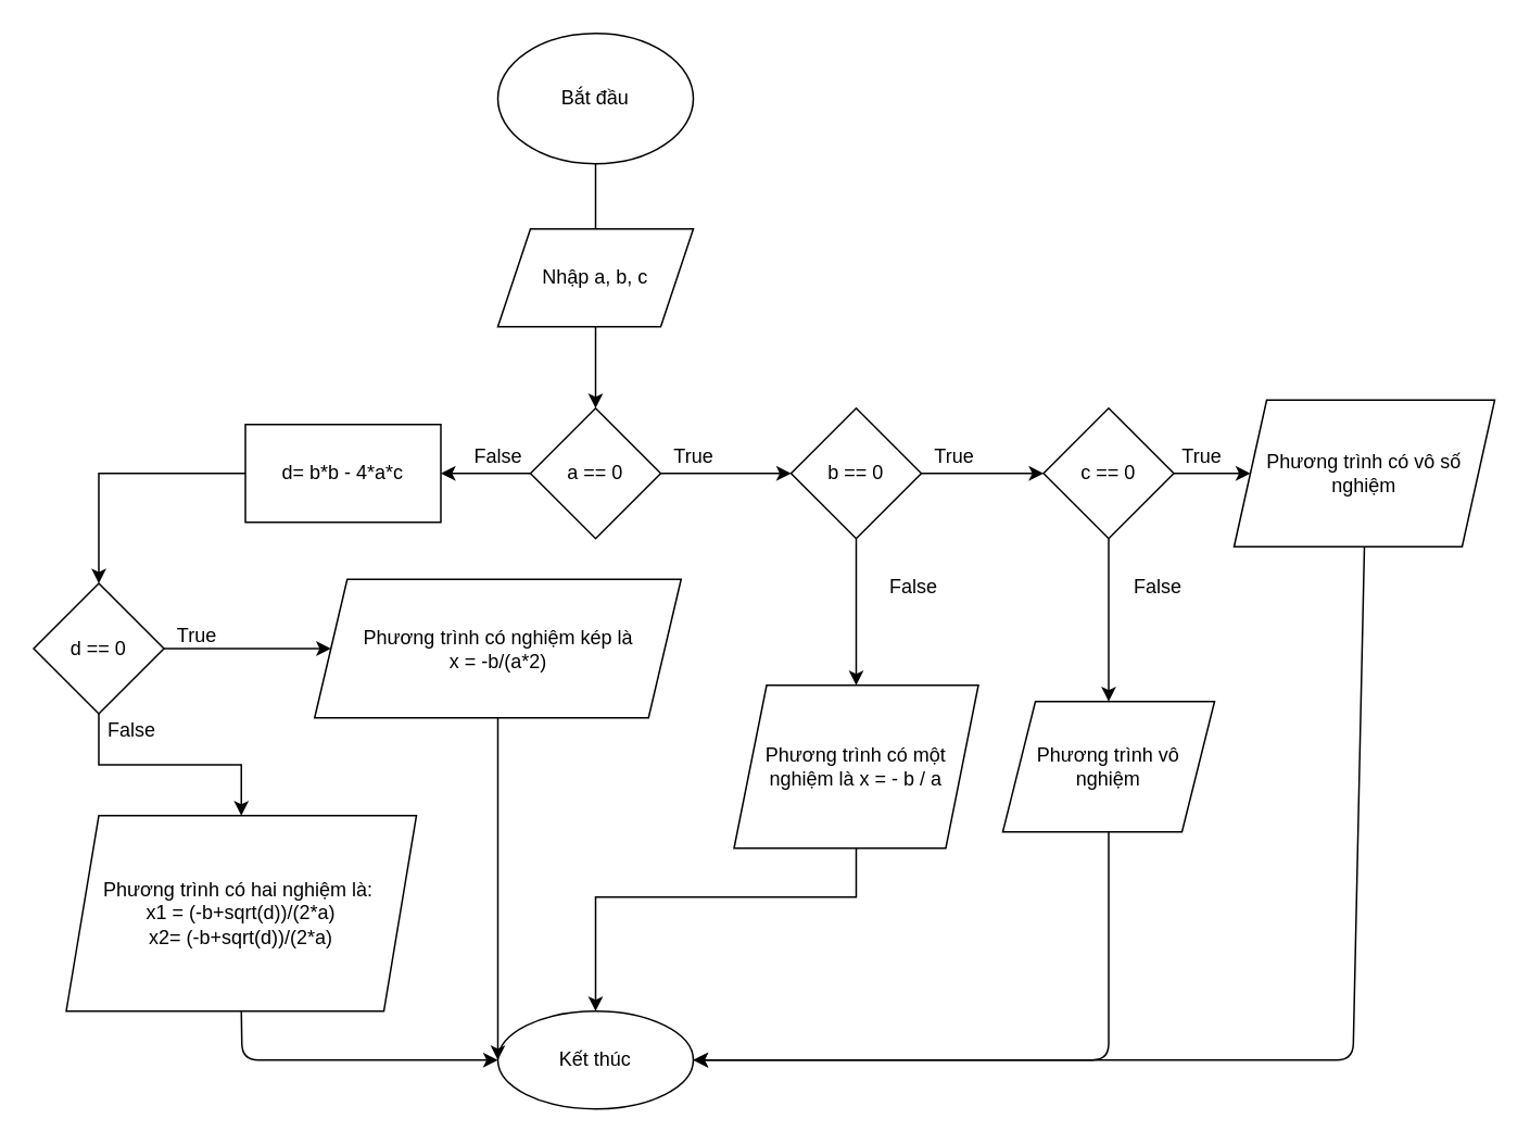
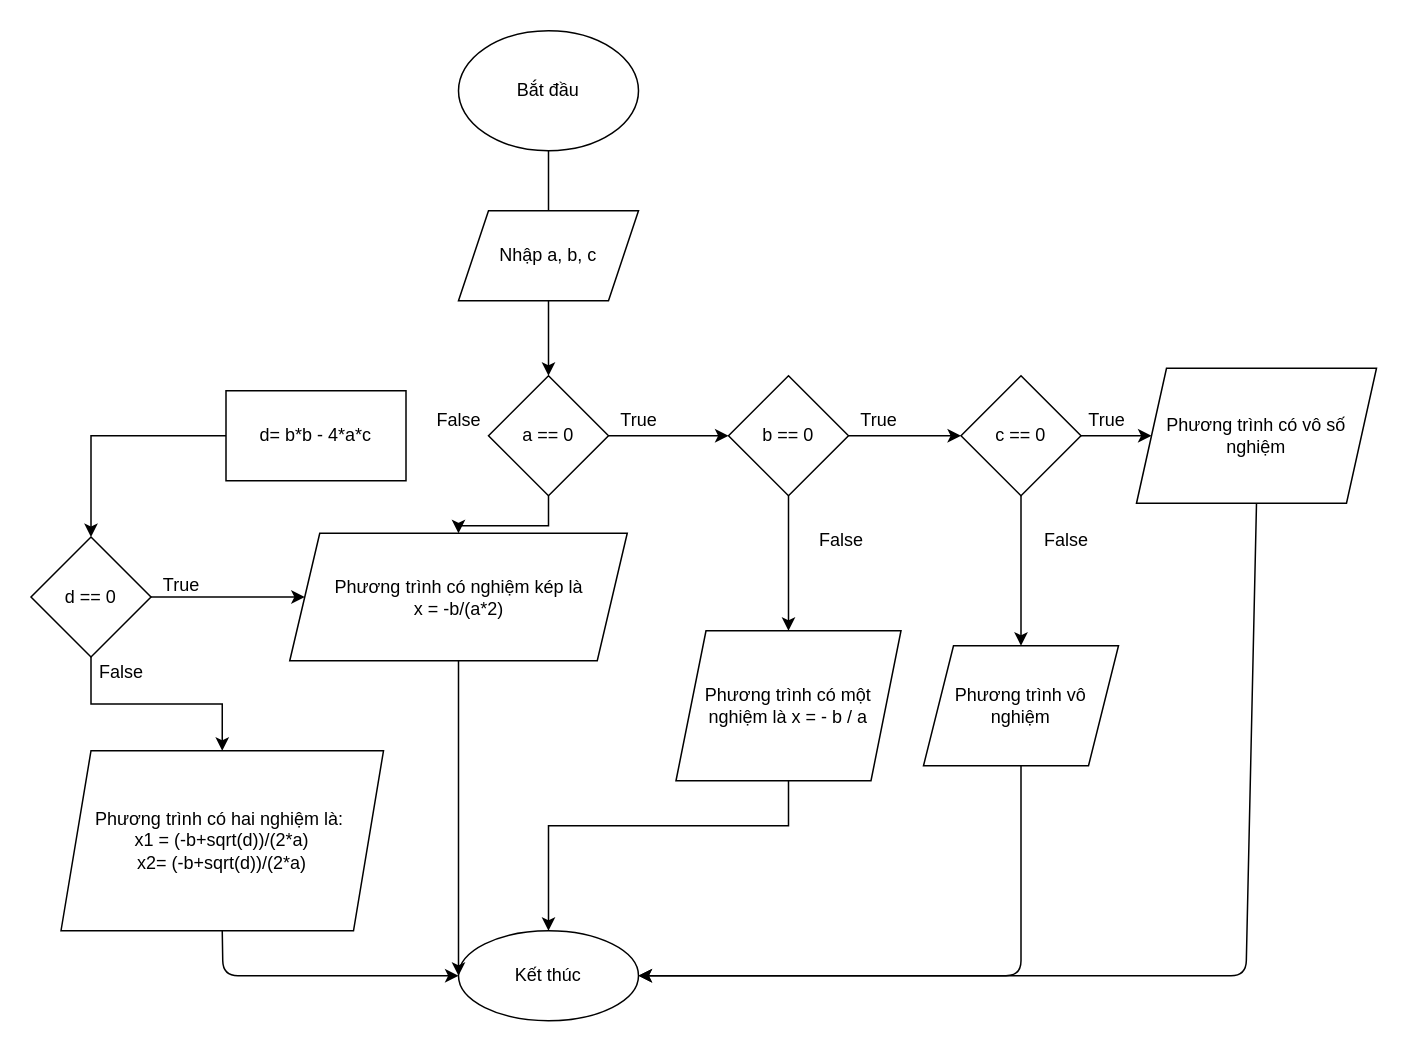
- <mxCell id="8" value="" style="edgeStyle=orthogonalEdgeStyle;rounded=0;orthogonalLoop=1;jettySize=auto;html=1;" edge="1" parent="1" source="9" target="28"><mxGeometry relative="1" as="geometry" /></mxCell>
+ <mxCell id="8" value="" style="edgeStyle=orthogonalEdgeStyle;rounded=0;orthogonalLoop=1;jettySize=auto;html=1;" edge="1" parent="1" source="9" target="32"><mxGeometry relative="1" as="geometry" /></mxCell>
